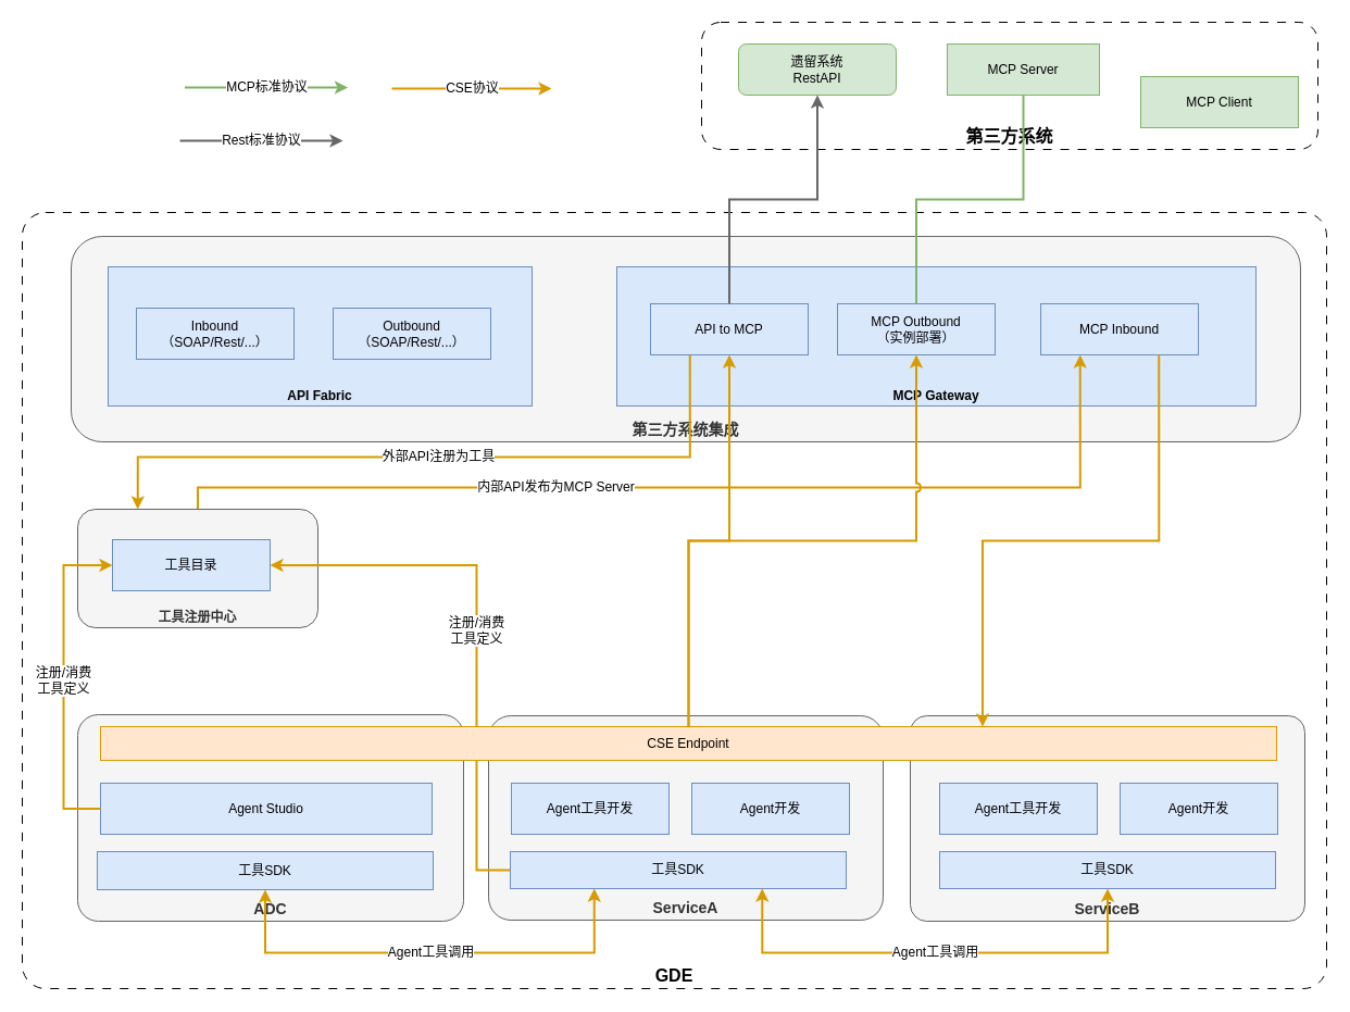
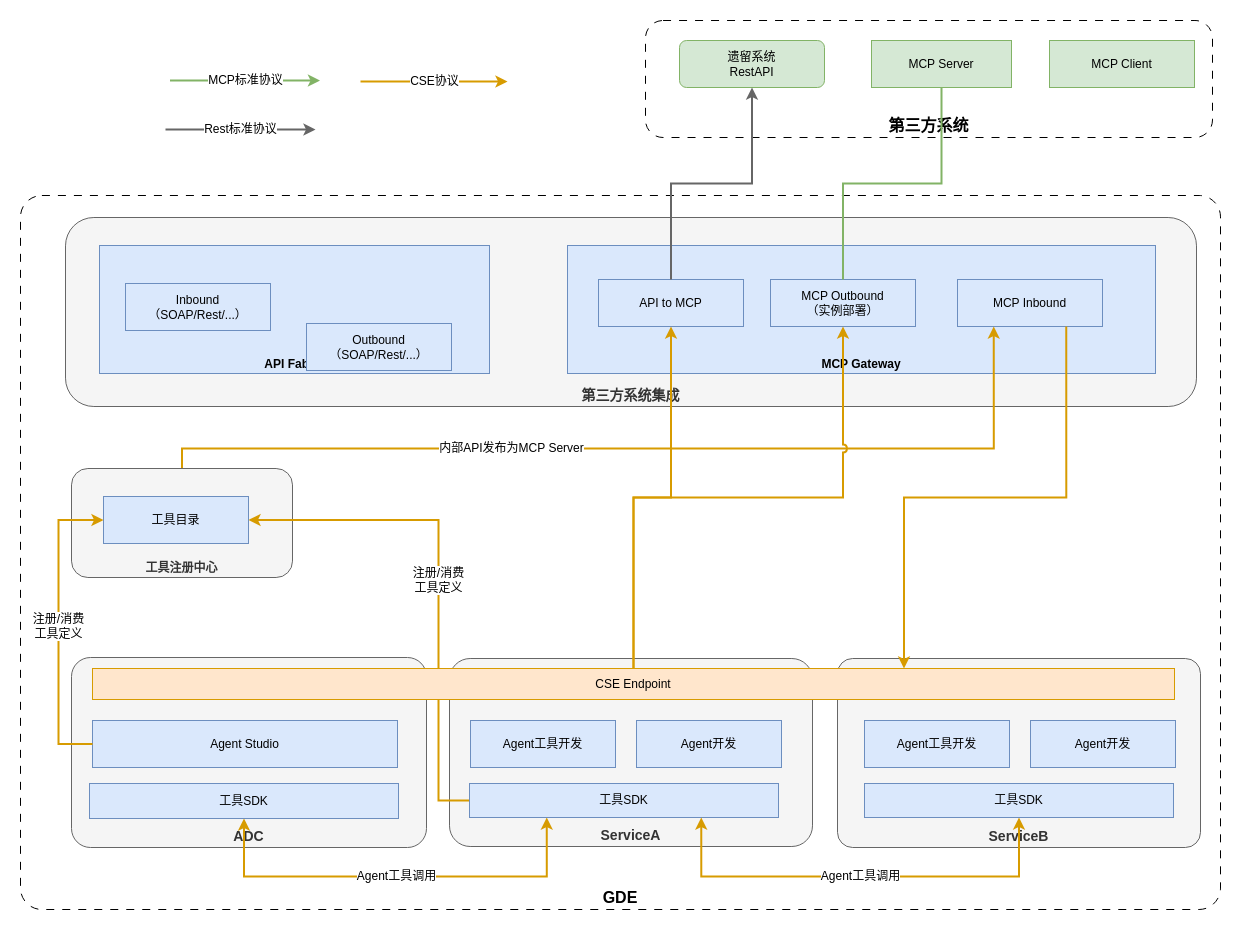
- <mxCell id="4" value="&lt;div&gt;MCP Client&lt;/div&gt;" style="rounded=0;whiteSpace=wrap;html=1;fillColor=#d5e8d4;strokeColor=#82b366;" vertex="1" parent="1"><mxGeometry x="1049" y="70" width="145" height="47" as="geometry" /></mxCell>
+ <mxCell id="4" value="&lt;div&gt;MCP Client&lt;/div&gt;" style="rounded=0;whiteSpace=wrap;html=1;fillColor=#d5e8d4;strokeColor=#82b366;" vertex="1" parent="1"><mxGeometry x="1049" y="40" width="145" height="47" as="geometry" /></mxCell>
- <mxCell id="42" value="Outbound&lt;div&gt;（SOAP/Rest/...）&lt;/div&gt;" style="rounded=0;whiteSpace=wrap;html=1;fillColor=#dae8fc;strokeColor=#6c8ebf;" vertex="1" parent="1"><mxGeometry x="306" y="283" width="145" height="47" as="geometry" /></mxCell>
+ <mxCell id="42" value="Outbound&lt;div&gt;（SOAP/Rest/...）&lt;/div&gt;" style="rounded=0;whiteSpace=wrap;html=1;fillColor=#dae8fc;strokeColor=#6c8ebf;" vertex="1" parent="1"><mxGeometry x="306" y="323" width="145" height="47" as="geometry" /></mxCell>
- <mxCell id="11" value="&lt;font style=&quot;font-size: 12px;&quot;&gt;外部API注册为工具&lt;/font&gt;" style="edgeStyle=orthogonalEdgeStyle;rounded=0;orthogonalLoop=1;jettySize=auto;html=1;exitX=0.25;exitY=1;exitDx=0;exitDy=0;entryX=0.25;entryY=0;entryDx=0;entryDy=0;fillColor=#ffe6cc;strokeColor=#d79b00;strokeWidth=2;" edge="1" parent="1" source="12" target="16"><mxGeometry relative="1" as="geometry"><Array as="points"><mxPoint x="634" y="420" /><mxPoint x="126" y="420" /></Array></mxGeometry></mxCell>
